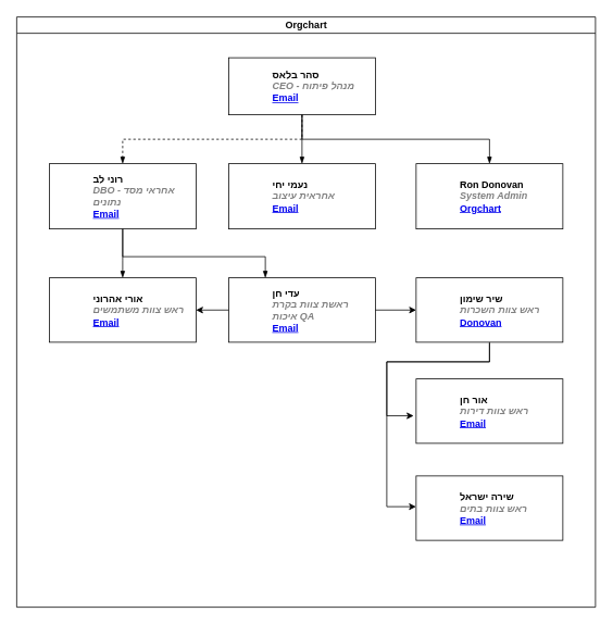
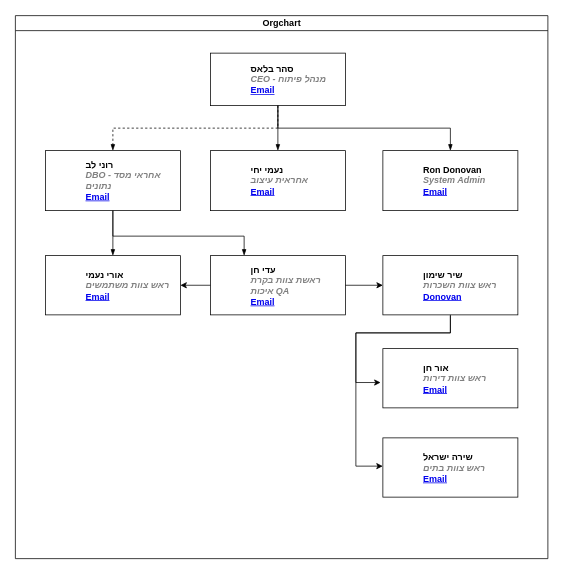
- <mxCell id="9" value="Ron Donovan&lt;br&gt;&lt;i style=&quot;color: gray&quot;&gt;System Admin&lt;/i&gt;&lt;br&gt;&lt;a href=&quot;mailto:me@example.com&quot;&gt;Orgchart&lt;/a&gt;" style="label;image=https://cdn3.iconfinder.com/data/icons/user-avatars-1/512/users-2-128.png;whiteSpace=wrap;html=1;rounded=0;glass=0;" parent="2" vertex="1"><mxGeometry x="490" y="180" width="180" height="80" as="geometry" /></mxCell>
+ <mxCell id="9" value="Ron Donovan&lt;br&gt;&lt;i style=&quot;color: gray&quot;&gt;System Admin&lt;/i&gt;&lt;br&gt;&lt;a href=&quot;mailto:me@example.com&quot;&gt;Email&lt;/a&gt;" style="label;image=https://cdn3.iconfinder.com/data/icons/user-avatars-1/512/users-2-128.png;whiteSpace=wrap;html=1;rounded=0;glass=0;" parent="2" vertex="1"><mxGeometry x="490" y="180" width="180" height="80" as="geometry" /></mxCell>
- <mxCell id="12" value="אורי אהרוני&lt;br&gt;&lt;i style=&quot;color: gray&quot;&gt;ראש צוות משתמשים&lt;/i&gt;&lt;br&gt;&lt;a href=&quot;mailto:me@example.com&quot;&gt;Email&lt;/a&gt;" style="label;image=https://cdn3.iconfinder.com/data/icons/user-avatars-1/512/users-10-3-128.png;whiteSpace=wrap;html=1;rounded=0;glass=0;treeFolding=1;treeMoving=1;" vertex="1" parent="2"><mxGeometry x="40" y="320" width="180" height="79" as="geometry" /></mxCell>
+ <mxCell id="12" value="אורי נעמי&lt;br&gt;&lt;i style=&quot;color: gray&quot;&gt;ראש צוות משתמשים&lt;/i&gt;&lt;br&gt;&lt;a href=&quot;mailto:me@example.com&quot;&gt;Email&lt;/a&gt;" style="label;image=https://cdn3.iconfinder.com/data/icons/user-avatars-1/512/users-10-3-128.png;whiteSpace=wrap;html=1;rounded=0;glass=0;treeFolding=1;treeMoving=1;" vertex="1" parent="2"><mxGeometry x="40" y="320" width="180" height="79" as="geometry" /></mxCell>
